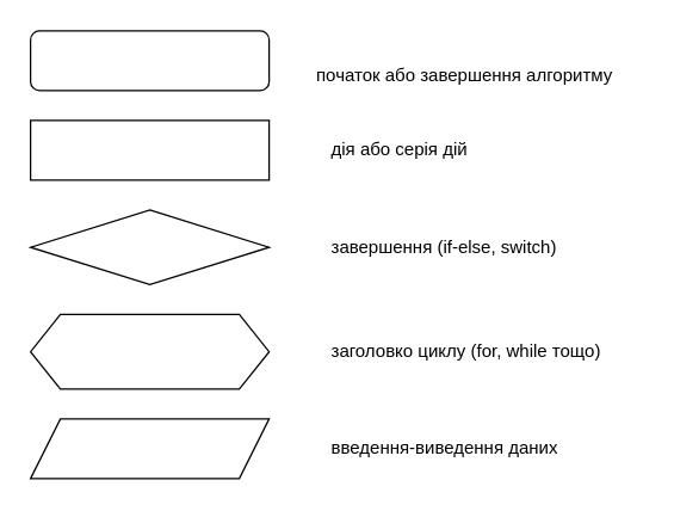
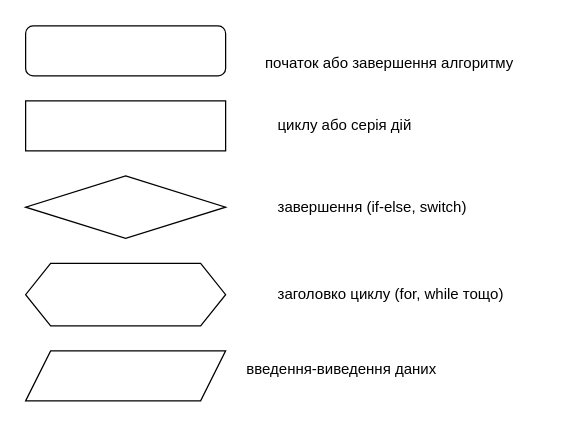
- <mxCell id="5" value="дія або серія дій" style="text;html=1;strokeColor=none;fillColor=none;align=left;verticalAlign=middle;whiteSpace=wrap;rounded=0;" vertex="1" parent="1"><mxGeometry x="220" y="90" width="210" height="20" as="geometry" /></mxCell>
+ <mxCell id="5" value="циклу або серія дій" style="text;html=1;strokeColor=none;fillColor=none;align=left;verticalAlign=middle;whiteSpace=wrap;rounded=0;" vertex="1" parent="1"><mxGeometry x="220" y="90" width="210" height="20" as="geometry" /></mxCell>
- <mxCell id="11" value="введення-виведення даних" style="text;html=1;strokeColor=none;fillColor=none;align=left;verticalAlign=middle;whiteSpace=wrap;rounded=0;" vertex="1" parent="1"><mxGeometry x="220" y="290" width="210" height="20" as="geometry" /></mxCell>
+ <mxCell id="11" value="введення-виведення даних" style="text;html=1;strokeColor=none;fillColor=none;align=left;verticalAlign=middle;whiteSpace=wrap;rounded=0;" vertex="1" parent="1"><mxGeometry x="195" y="285" width="210" height="20" as="geometry" /></mxCell>
